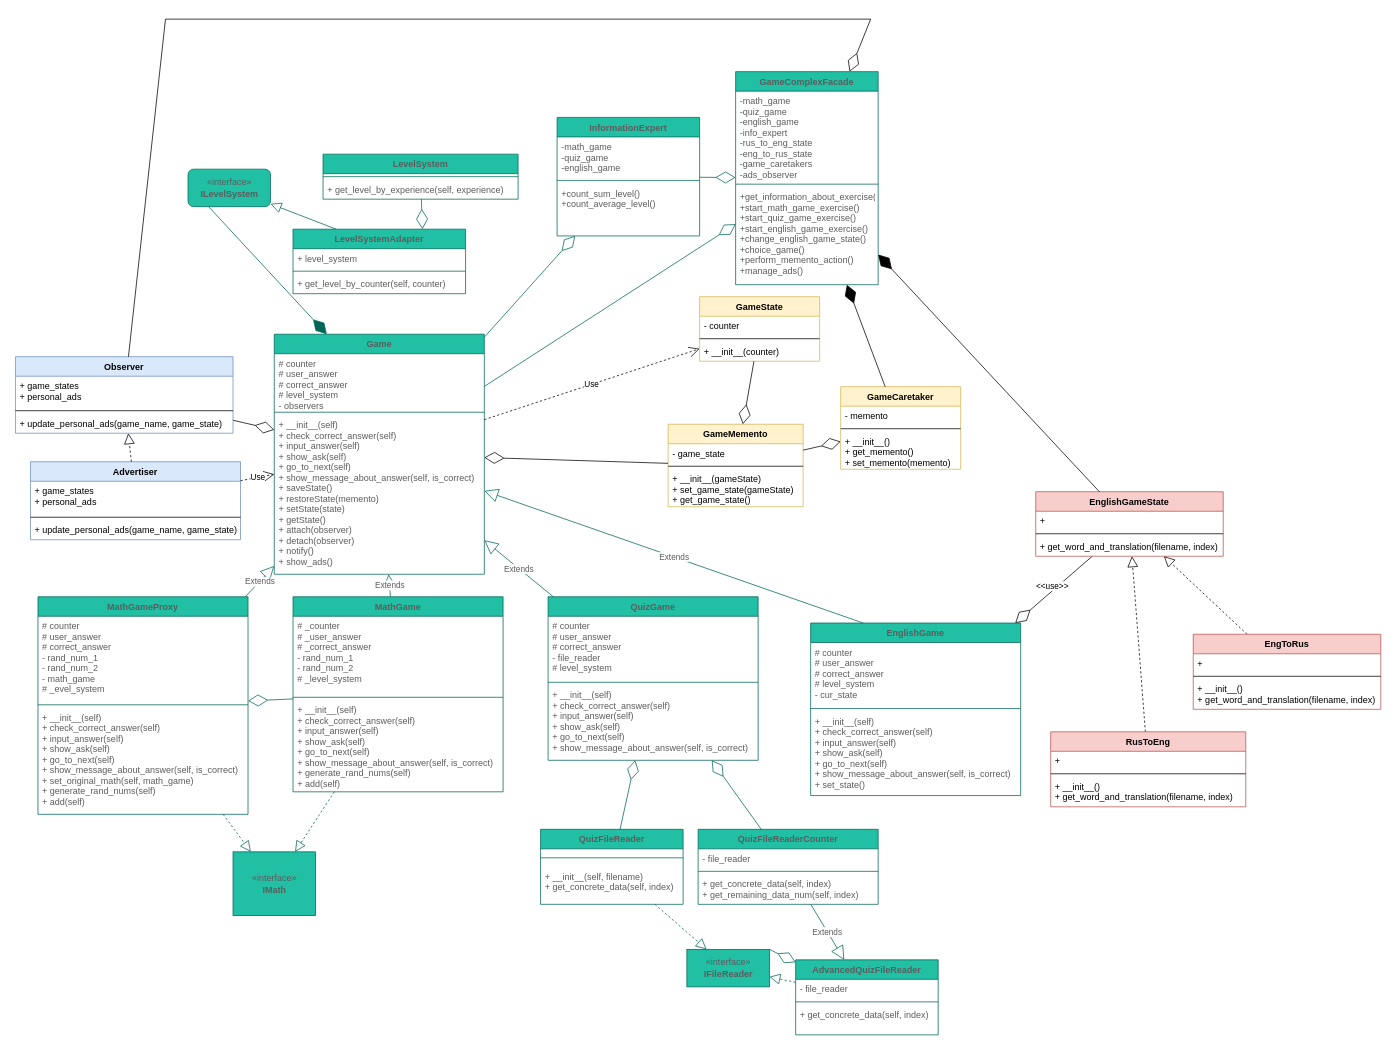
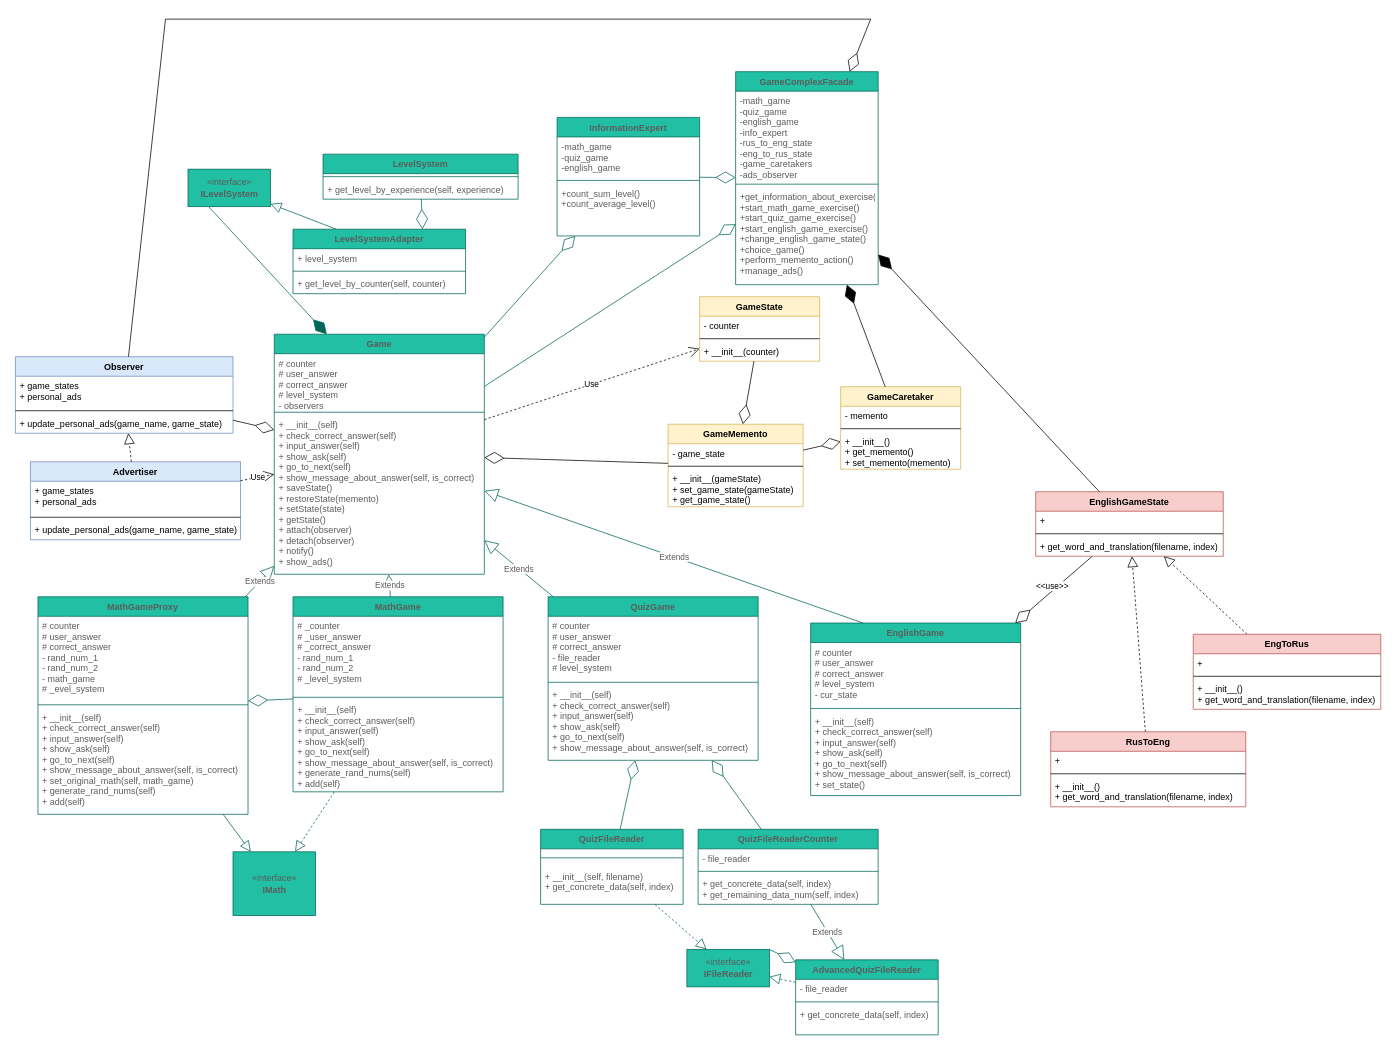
- <mxCell id="31" value="«interface»&lt;br&gt;&lt;b&gt;ILevelSystem&lt;br&gt;&lt;/b&gt;" style="html=1;fillColor=#21C0A5;strokeColor=#006658;fontColor=#5C5C5C;rounded=1;" parent="1" vertex="1"><mxGeometry x="250" y="220" width="110" height="50" as="geometry" /></mxCell>
+ <mxCell id="31" value="«interface»&lt;br&gt;&lt;b&gt;ILevelSystem&lt;br&gt;&lt;/b&gt;" style="html=1;fillColor=#21C0A5;strokeColor=#006658;fontColor=#5C5C5C;" parent="1" vertex="1"><mxGeometry x="250" y="220" width="110" height="50" as="geometry" /></mxCell>
- <mxCell id="20" value="" style="endArrow=block;dashed=1;endFill=0;endSize=12;html=1;rounded=0;strokeColor=#006658;fontColor=#5C5C5C;" parent="1" source="16" target="2" edge="1"><mxGeometry width="160" relative="1" as="geometry"><mxPoint x="270" y="680" as="sourcePoint" /><mxPoint x="430" y="680" as="targetPoint" /></mxGeometry></mxCell>
+ <mxCell id="20" value="" style="endArrow=block;dashed=0;endFill=0;endSize=12;html=1;rounded=0;strokeColor=#006658;fontColor=#5C5C5C;" parent="1" source="16" target="2" edge="1"><mxGeometry width="160" relative="1" as="geometry"><mxPoint x="270" y="680" as="sourcePoint" /><mxPoint x="430" y="680" as="targetPoint" /></mxGeometry></mxCell>
